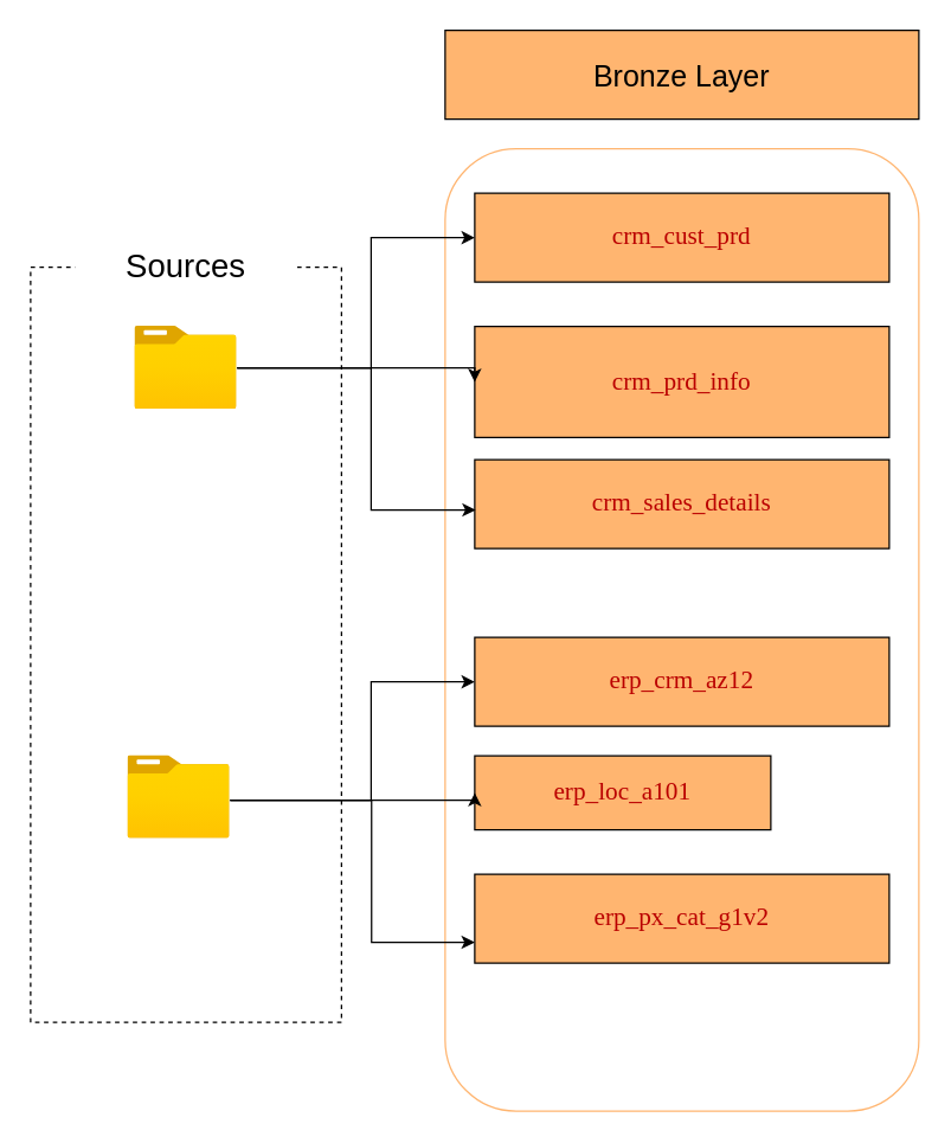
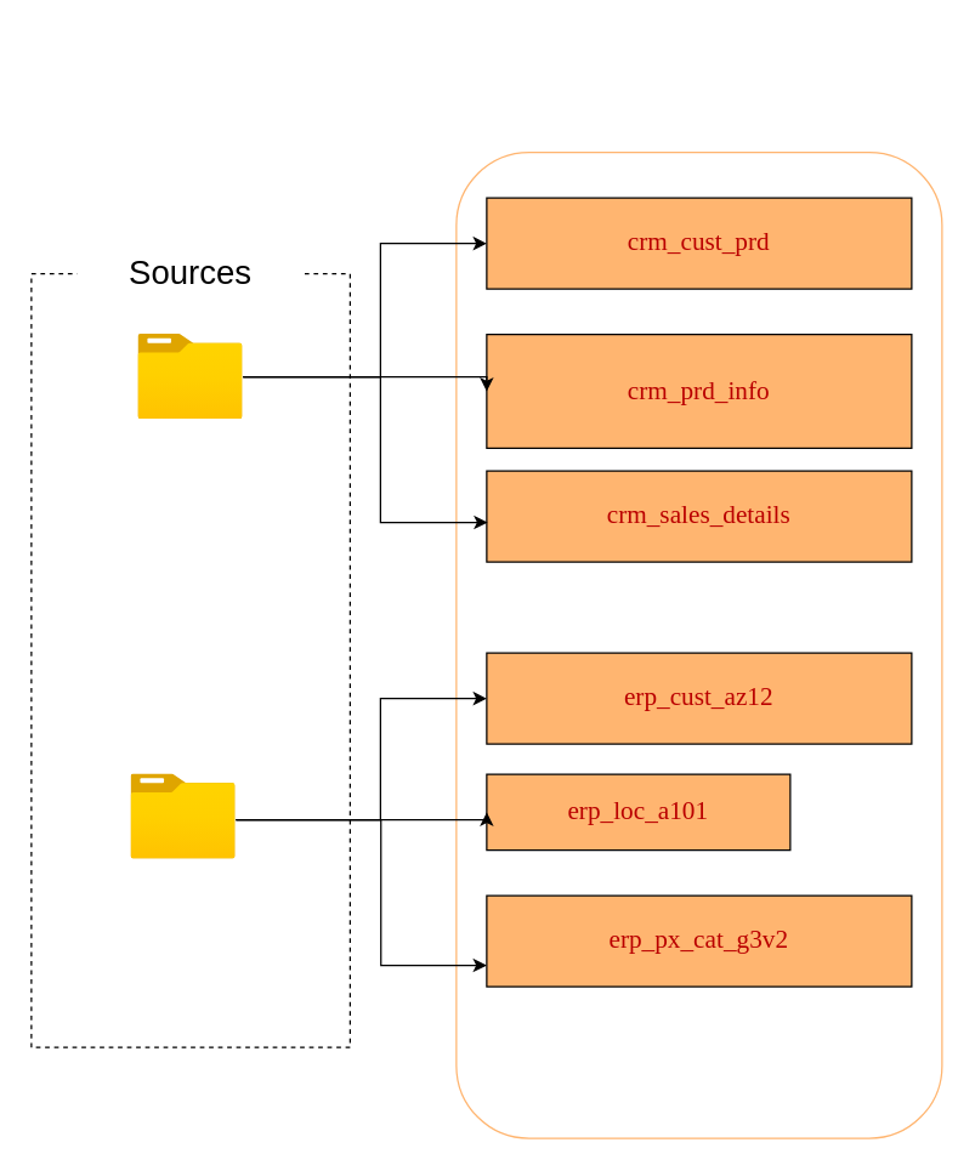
- <mxCell id="5" value="Bronze Layer" style="rounded=0;whiteSpace=wrap;html=1;fillColor=#FFB570;fontColor=#000000;fontSize=20;" vertex="1" parent="1"><mxGeometry x="300" y="20" width="320" height="60" as="geometry" /></mxCell>
- <mxCell id="9" value="&lt;font color=&quot;#ba0000&quot;&gt;erp_crm_az12&lt;/font&gt;" style="rounded=0;whiteSpace=wrap;html=1;fillColor=#FFB570;fontFamily=Verdana;fontSize=17;" vertex="1" parent="1"><mxGeometry x="320" y="430" width="280" height="60" as="geometry" /></mxCell>
+ <mxCell id="9" value="&lt;font color=&quot;#ba0000&quot;&gt;erp_cust_az12&lt;/font&gt;" style="rounded=0;whiteSpace=wrap;html=1;fillColor=#FFB570;fontFamily=Verdana;fontSize=17;" vertex="1" parent="1"><mxGeometry x="320" y="430" width="280" height="60" as="geometry" /></mxCell>
- <mxCell id="11" value="&lt;font color=&quot;#ba0000&quot;&gt;erp_px_cat_g1v2&lt;/font&gt;" style="rounded=0;whiteSpace=wrap;html=1;fillColor=#FFB570;fontFamily=Verdana;fontSize=17;" vertex="1" parent="1"><mxGeometry x="320" y="590" width="280" height="60" as="geometry" /></mxCell>
+ <mxCell id="11" value="&lt;font color=&quot;#ba0000&quot;&gt;erp_px_cat_g3v2&lt;/font&gt;" style="rounded=0;whiteSpace=wrap;html=1;fillColor=#FFB570;fontFamily=Verdana;fontSize=17;" vertex="1" parent="1"><mxGeometry x="320" y="590" width="280" height="60" as="geometry" /></mxCell>
